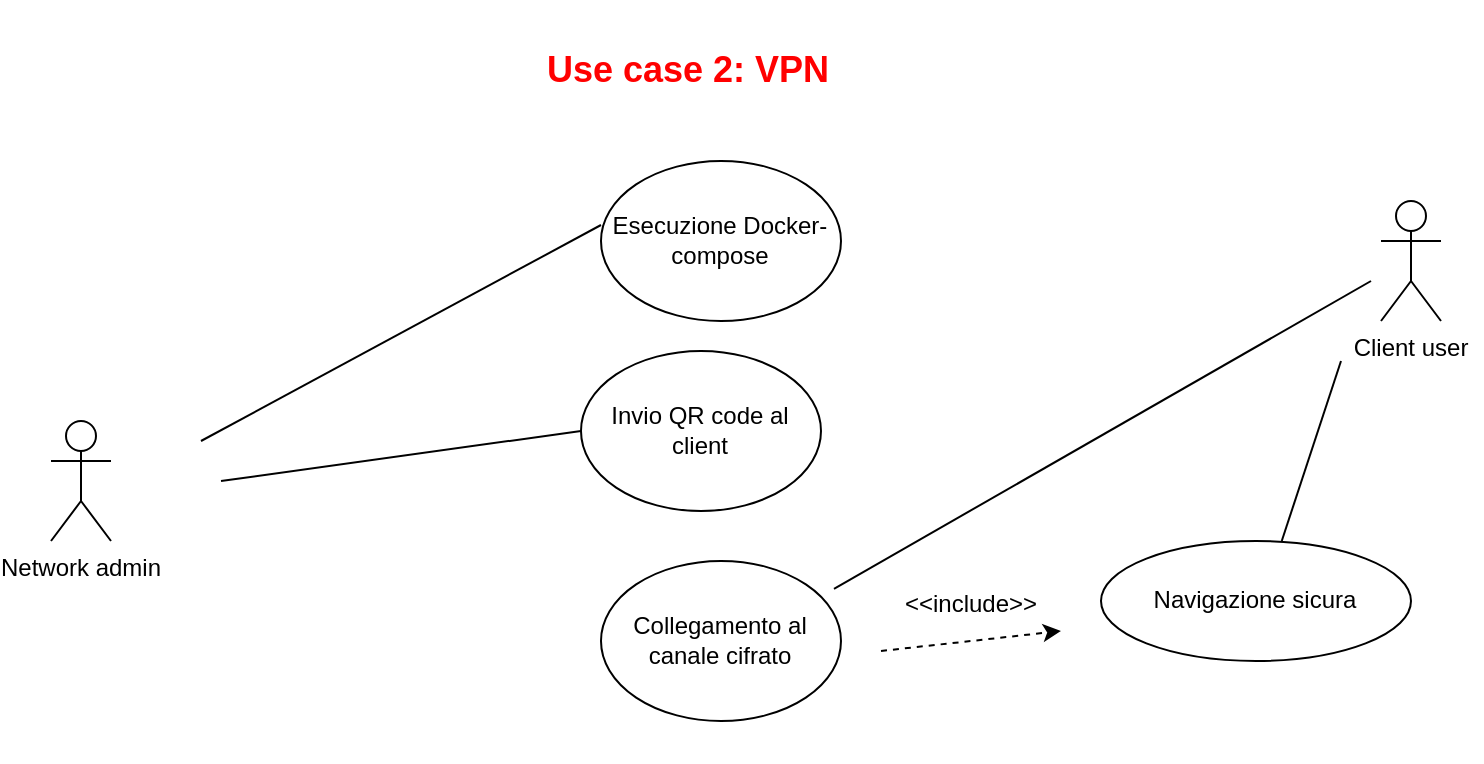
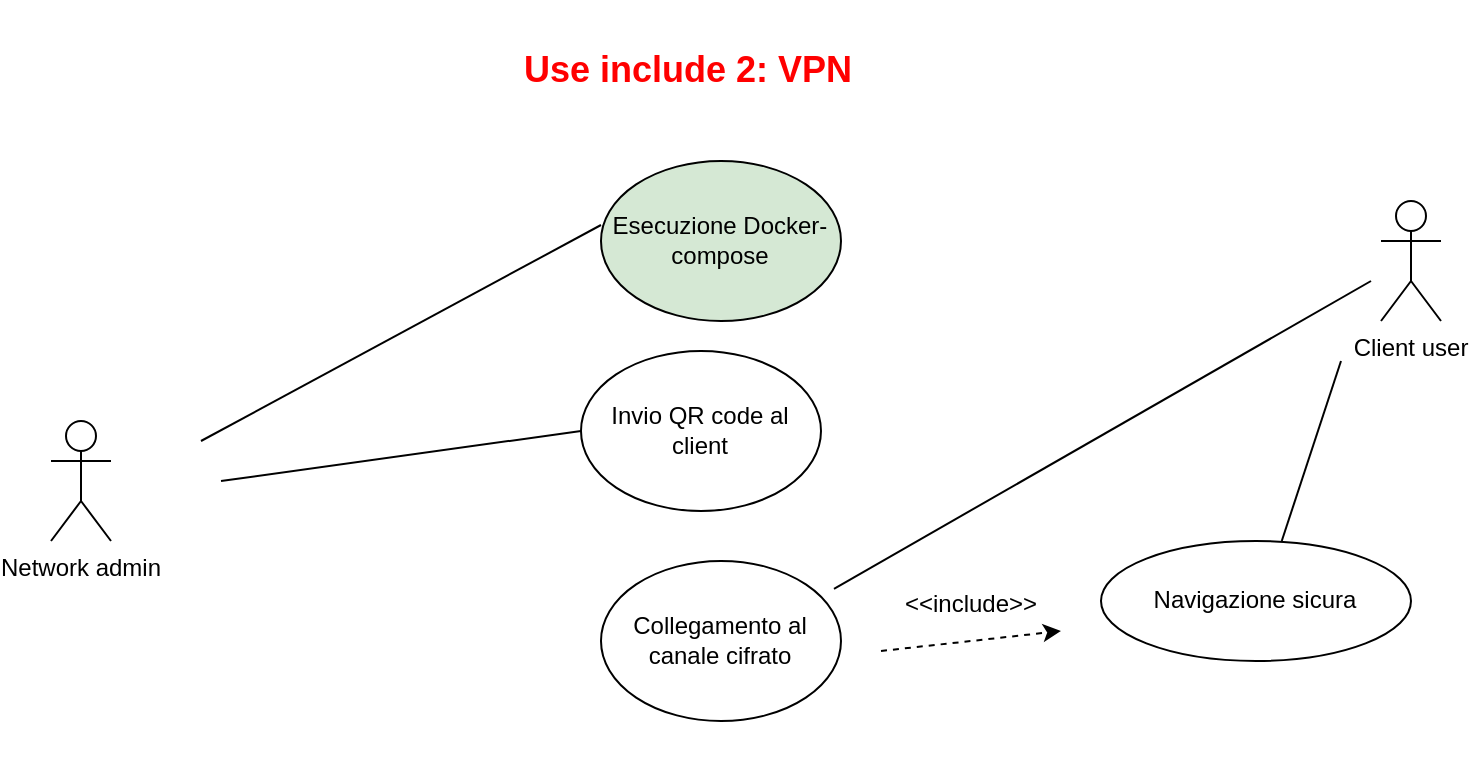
- <mxCell id="3" value="&lt;b&gt;&lt;font color=&quot;#ff0000&quot; style=&quot;font-size: 18px;&quot;&gt;Use case 2: VPN&lt;/font&gt;&lt;/b&gt;" style="text;html=1;strokeColor=none;fillColor=none;align=center;verticalAlign=middle;whiteSpace=wrap;rounded=0;" vertex="1" parent="1"><mxGeometry x="199" y="20" width="280" height="30" as="geometry" /></mxCell>
+ <mxCell id="3" value="&lt;b&gt;&lt;font color=&quot;#ff0000&quot; style=&quot;font-size: 18px;&quot;&gt;Use include 2: VPN&lt;/font&gt;&lt;/b&gt;" style="text;html=1;strokeColor=none;fillColor=none;align=center;verticalAlign=middle;whiteSpace=wrap;rounded=0;" vertex="1" parent="1"><mxGeometry x="199" y="20" width="280" height="30" as="geometry" /></mxCell>
- <mxCell id="4" value="Esecuzione Docker-compose" style="ellipse;whiteSpace=wrap;html=1;" vertex="1" parent="1"><mxGeometry x="295" y="80" width="120" height="80" as="geometry" /></mxCell>
+ <mxCell id="4" value="Esecuzione Docker-compose" style="ellipse;whiteSpace=wrap;html=1;fillColor=#d5e8d4;" vertex="1" parent="1"><mxGeometry x="295" y="80" width="120" height="80" as="geometry" /></mxCell>
